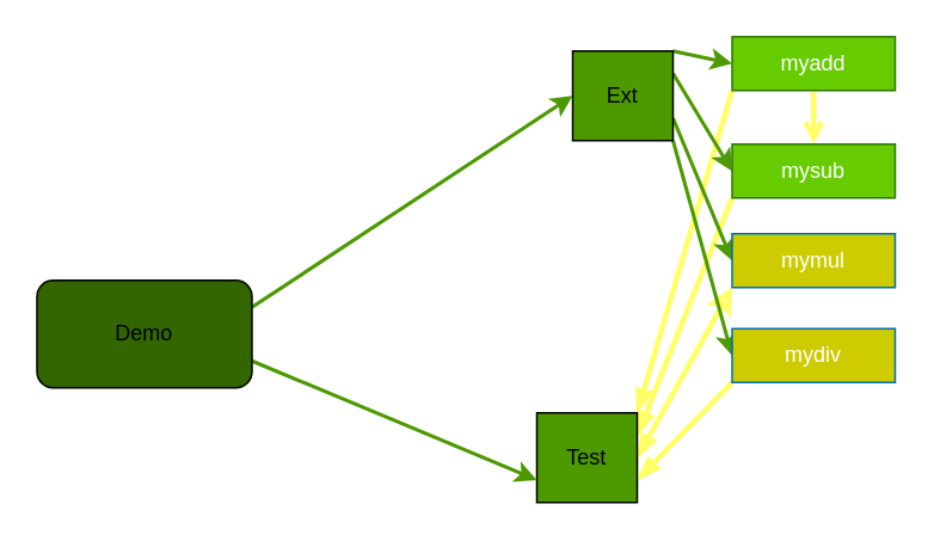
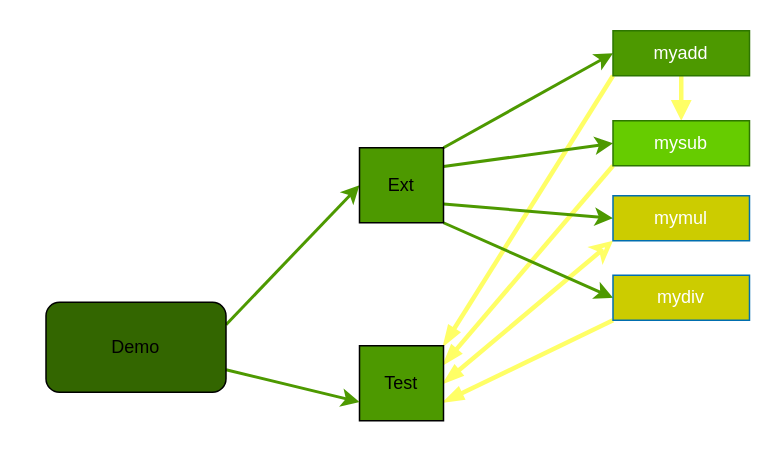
- <mxCell id="16" value="myadd" style="rounded=0;whiteSpace=wrap;html=1;fillColor=#66CC00;fontColor=#ffffff;strokeColor=#2D7600;" parent="1" vertex="1"><mxGeometry x="408" y="20" width="91" height="30" as="geometry" /></mxCell>
+ <mxCell id="16" value="myadd" style="rounded=0;whiteSpace=wrap;html=1;fillColor=#4d9900;fontColor=#ffffff;strokeColor=#2D7600;" parent="1" vertex="1"><mxGeometry x="408" y="20" width="91" height="30" as="geometry" /></mxCell>
- <mxCell id="14" value="Ext" style="rounded=0;whiteSpace=wrap;html=1;fillColor=#4D9900;" parent="1" vertex="1"><mxGeometry x="319" y="28" width="56" height="50" as="geometry" /></mxCell>
+ <mxCell id="14" value="Ext" style="rounded=0;whiteSpace=wrap;html=1;fillColor=#4D9900;" parent="1" vertex="1"><mxGeometry x="239" y="98" width="56" height="50" as="geometry" /></mxCell>
- <mxCell id="15" style="edgeStyle=none;html=1;exitX=0.5;exitY=1;exitDx=0;exitDy=0;entryX=0.5;entryY=0;entryDx=0;entryDy=0;fillColor=#d80073;strokeColor=#FFFF66;strokeWidth=3;endArrow=open;endFill=1;" parent="1" source="16" target="17" edge="1"><mxGeometry relative="1" as="geometry" /></mxCell>
+ <mxCell id="15" style="edgeStyle=none;html=1;exitX=0.5;exitY=1;exitDx=0;exitDy=0;entryX=0.5;entryY=0;entryDx=0;entryDy=0;fillColor=#d80073;strokeColor=#FFFF66;strokeWidth=3;endArrow=block;endFill=1;" parent="1" source="16" target="17" edge="1"><mxGeometry relative="1" as="geometry" /></mxCell>
- <mxCell id="9" value="Demo" style="rounded=1;whiteSpace=wrap;html=1;fillColor=#336600;" parent="1" vertex="1"><mxGeometry x="20" y="156" width="120" height="60" as="geometry" /></mxCell>
+ <mxCell id="9" value="Demo" style="rounded=1;whiteSpace=wrap;html=1;fillColor=#336600;" parent="1" vertex="1"><mxGeometry x="30" y="201" width="120" height="60" as="geometry" /></mxCell>
- <mxCell id="6" value="Test" style="rounded=0;whiteSpace=wrap;html=1;fillColor=#4D9900;" parent="1" vertex="1"><mxGeometry x="299" y="230" width="56" height="50" as="geometry" /></mxCell>
+ <mxCell id="6" value="Test" style="rounded=0;whiteSpace=wrap;html=1;fillColor=#4D9900;" parent="1" vertex="1"><mxGeometry x="239" y="230" width="56" height="50" as="geometry" /></mxCell>
